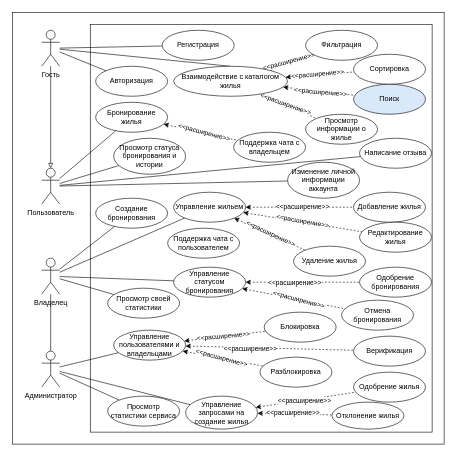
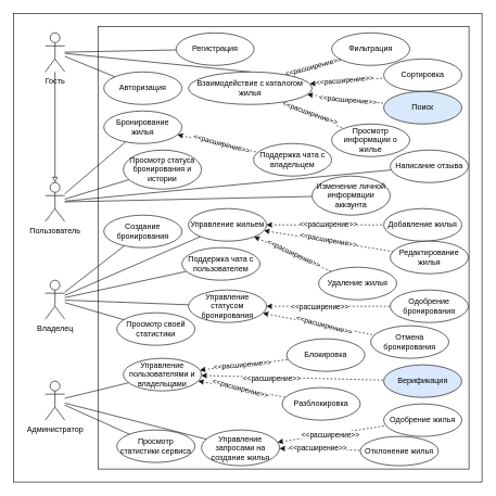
- <mxCell id="37" style="rounded=0;orthogonalLoop=1;jettySize=auto;html=1;endArrow=none;startFill=0;" parent="1" source="40" target="64" edge="1"><mxGeometry relative="1" as="geometry" /></mxCell>
+ <mxCell id="37" style="rounded=0;orthogonalLoop=1;jettySize=auto;html=1;endArrow=none;startFill=0;" parent="1" source="40" target="56" edge="1"><mxGeometry relative="1" as="geometry" /></mxCell>
- <mxCell id="73" value="Верификация" style="ellipse;whiteSpace=wrap;html=1;" parent="1" vertex="1"><mxGeometry x="589" y="560" width="120" height="50" as="geometry" /></mxCell>
+ <mxCell id="73" value="Верификация" style="ellipse;whiteSpace=wrap;html=1;fillColor=#dae8fc;" parent="1" vertex="1"><mxGeometry x="589" y="560" width="120" height="50" as="geometry" /></mxCell>
